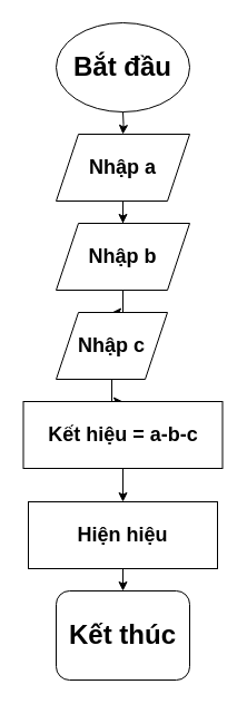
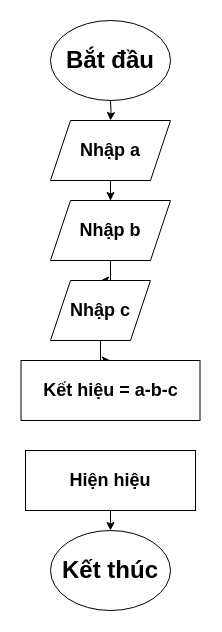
- <mxCell id="10" style="edgeStyle=orthogonalEdgeStyle;rounded=0;orthogonalLoop=1;jettySize=auto;html=1;exitX=0.5;exitY=1;exitDx=0;exitDy=0;fontFamily=Helvetica;" parent="1" source="11" target="14" edge="1"><mxGeometry relative="1" as="geometry"><mxPoint x="110" y="450" as="targetPoint" /></mxGeometry></mxCell>
- <mxCell id="12" value="&lt;h1&gt;Kết thúc&lt;/h1&gt;" style="whiteSpace=wrap;html=1;fontFamily=Helvetica;rounded=1;" parent="1" vertex="1"><mxGeometry x="50" y="530" width="120" height="80" as="geometry" /></mxCell>
+ <mxCell id="12" value="&lt;h1&gt;Kết thúc&lt;/h1&gt;" style="ellipse;whiteSpace=wrap;html=1;fontFamily=Helvetica;" parent="1" vertex="1"><mxGeometry x="50" y="530" width="120" height="80" as="geometry" /></mxCell>
